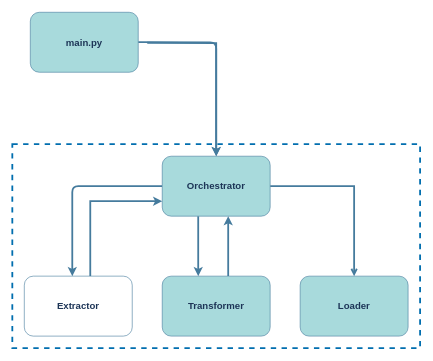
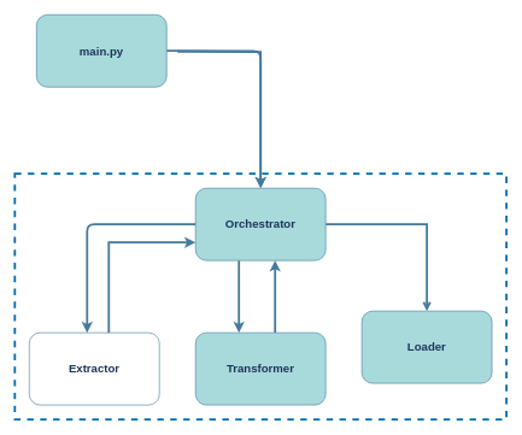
- <mxCell id="13" value="&lt;span style=&quot;font-size: 16px&quot;&gt;&lt;b&gt;Loader&lt;/b&gt;&lt;/span&gt;" style="rounded=1;whiteSpace=wrap;html=1;fillColor=#A8DADC;strokeColor=#457B9D;fontColor=#1D3557;" parent="1" vertex="1"><mxGeometry x="500" y="460" width="180" height="100" as="geometry" /></mxCell>
+ <mxCell id="13" value="&lt;span style=&quot;font-size: 16px&quot;&gt;&lt;b&gt;Loader&lt;/b&gt;&lt;/span&gt;" style="rounded=1;whiteSpace=wrap;html=1;fillColor=#A8DADC;strokeColor=#457B9D;fontColor=#1D3557;" parent="1" vertex="1"><mxGeometry x="500" y="430" width="180" height="100" as="geometry" /></mxCell>
